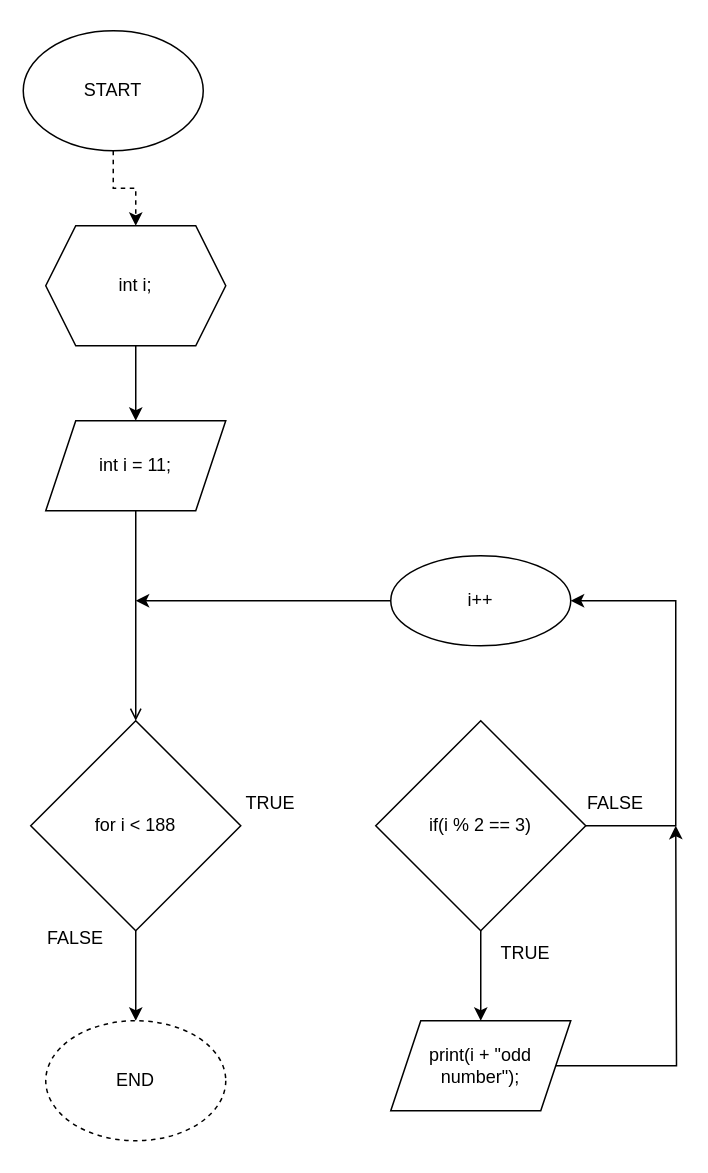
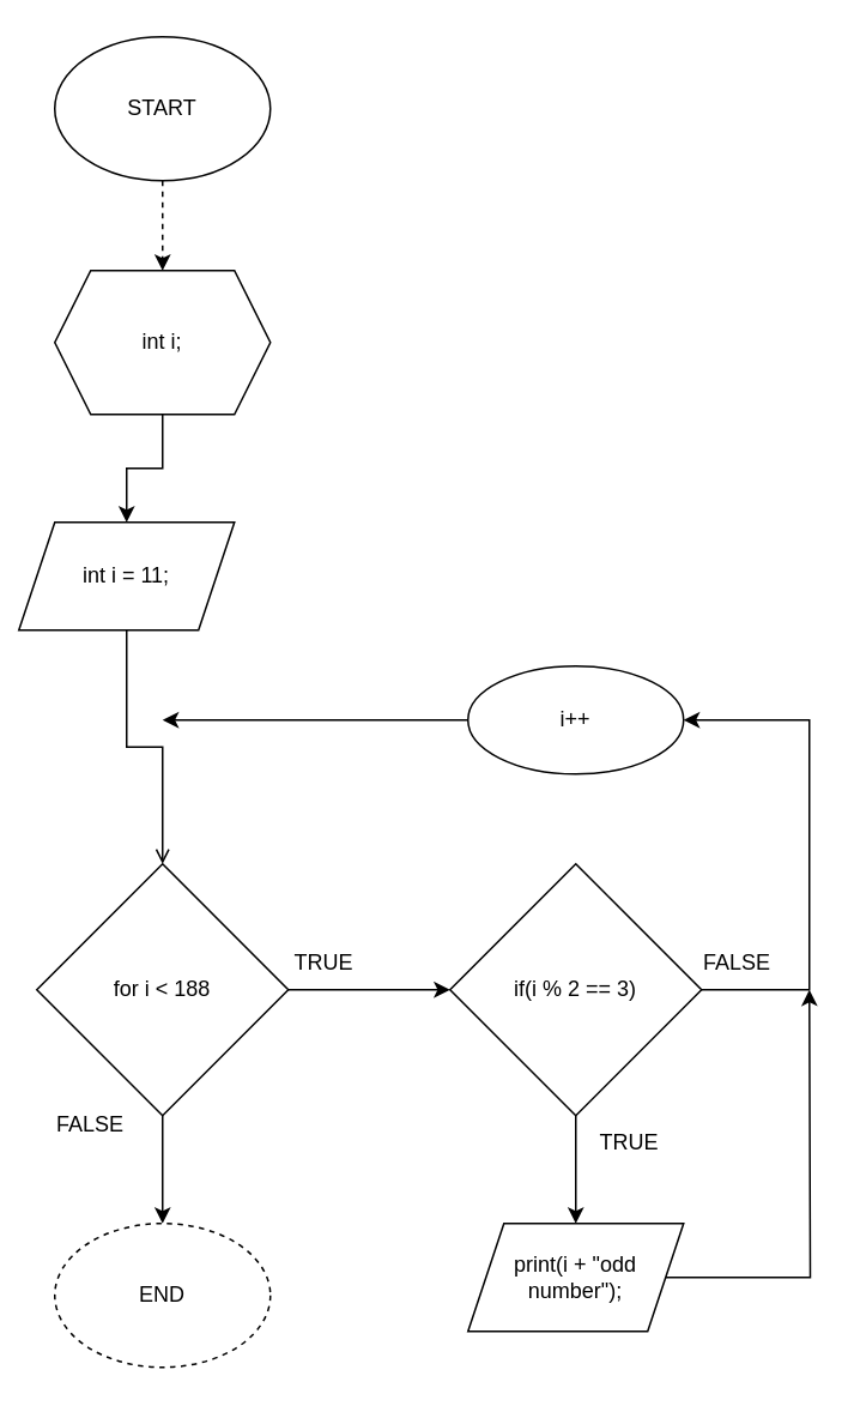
- <mxCell id="22" value="START" style="ellipse;whiteSpace=wrap;html=1;" vertex="1" parent="1"><mxGeometry x="15" y="20" width="120" height="80" as="geometry" /></mxCell>
+ <mxCell id="22" value="START" style="ellipse;whiteSpace=wrap;html=1;" vertex="1" parent="1"><mxGeometry x="30" y="20" width="120" height="80" as="geometry" /></mxCell>
- <mxCell id="18" value="int i = 11;" style="shape=parallelogram;perimeter=parallelogramPerimeter;whiteSpace=wrap;html=1;fixedSize=1;" vertex="1" parent="1"><mxGeometry x="30" y="280" width="120" height="60" as="geometry" /></mxCell>
+ <mxCell id="18" value="int i = 11;" style="shape=parallelogram;perimeter=parallelogramPerimeter;whiteSpace=wrap;html=1;fixedSize=1;" vertex="1" parent="1"><mxGeometry x="10" y="290" width="120" height="60" as="geometry" /></mxCell>
+ <mxCell id="3" value="" style="edgeStyle=orthogonalEdgeStyle;rounded=0;orthogonalLoop=1;jettySize=auto;html=1;" parent="1" source="5" target="8" edge="1"><mxGeometry relative="1" as="geometry" /></mxCell>
